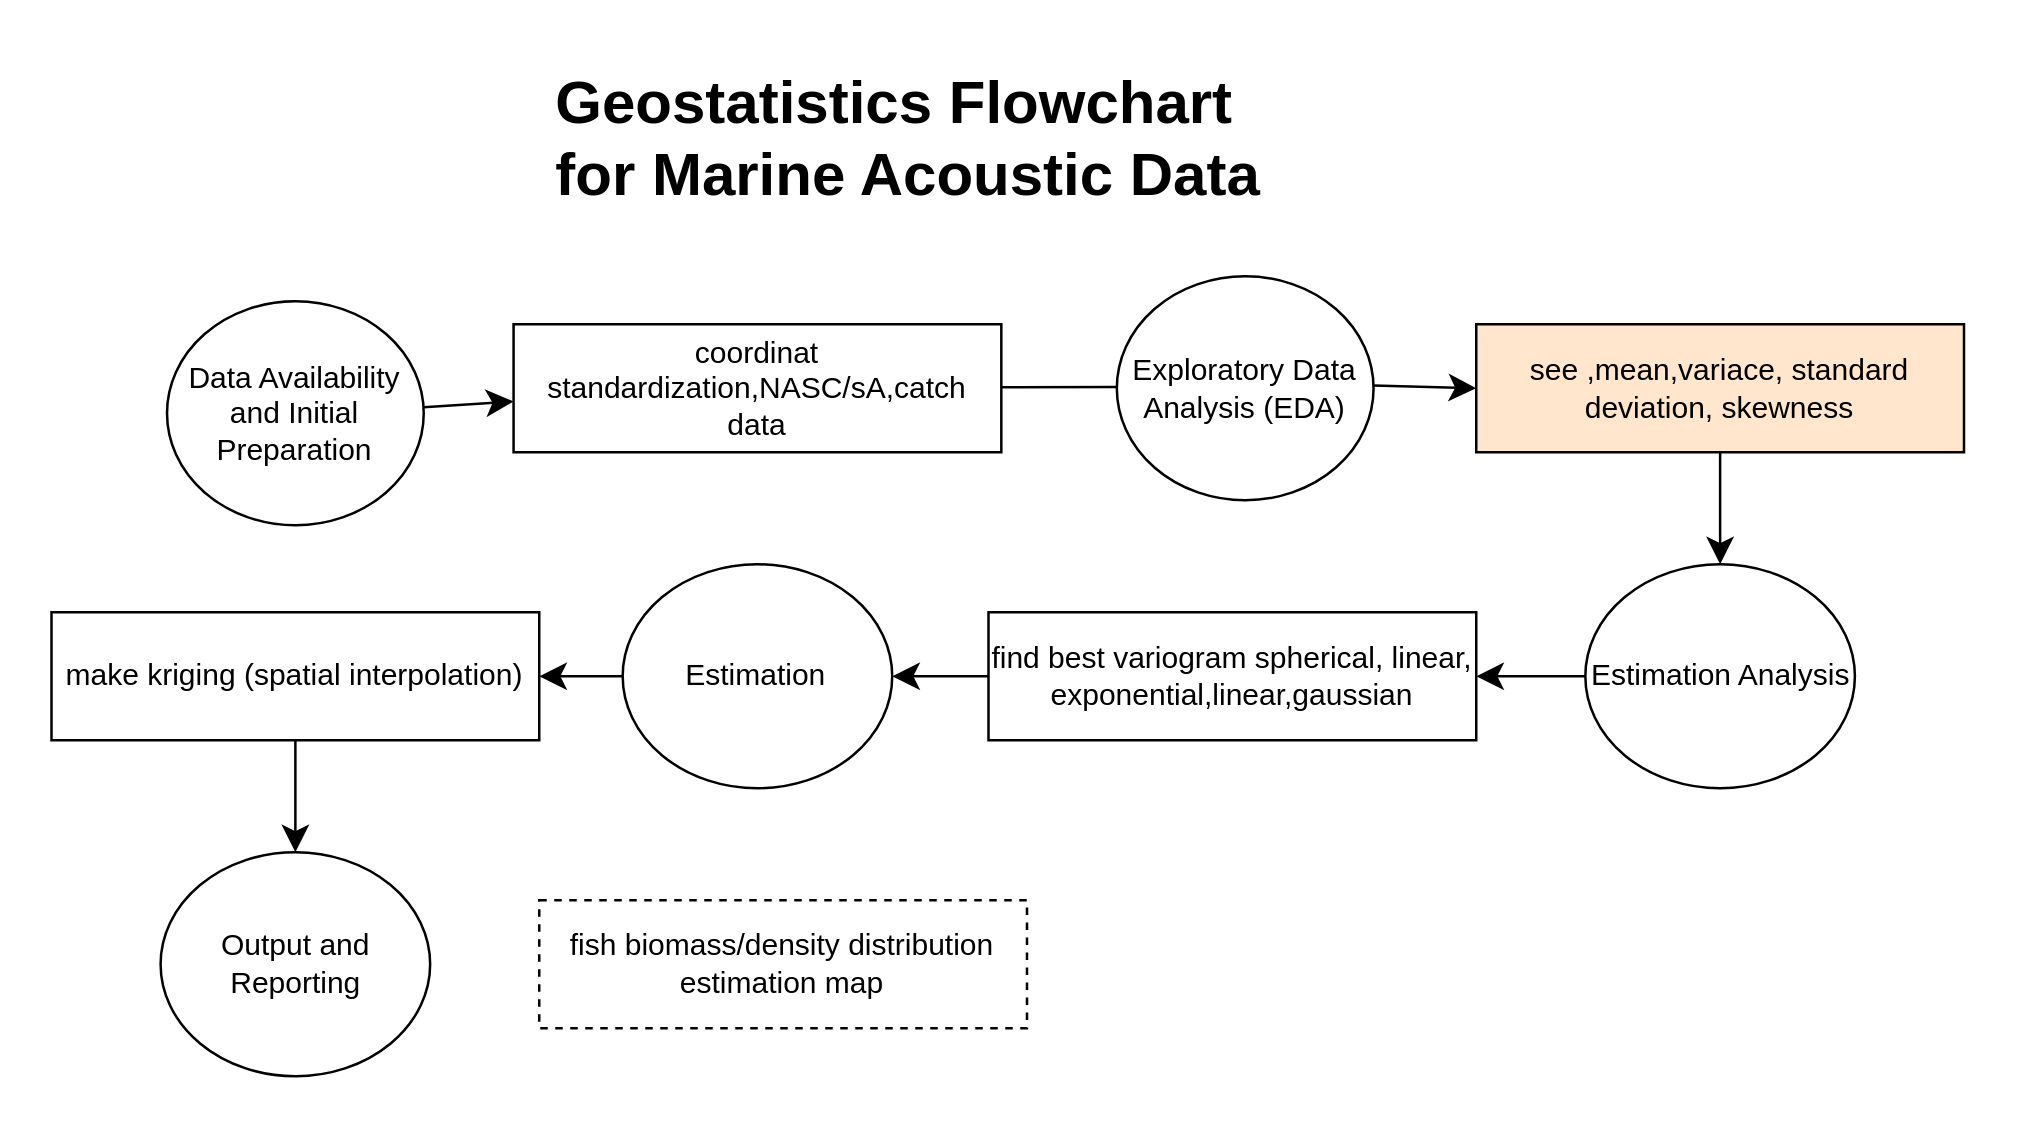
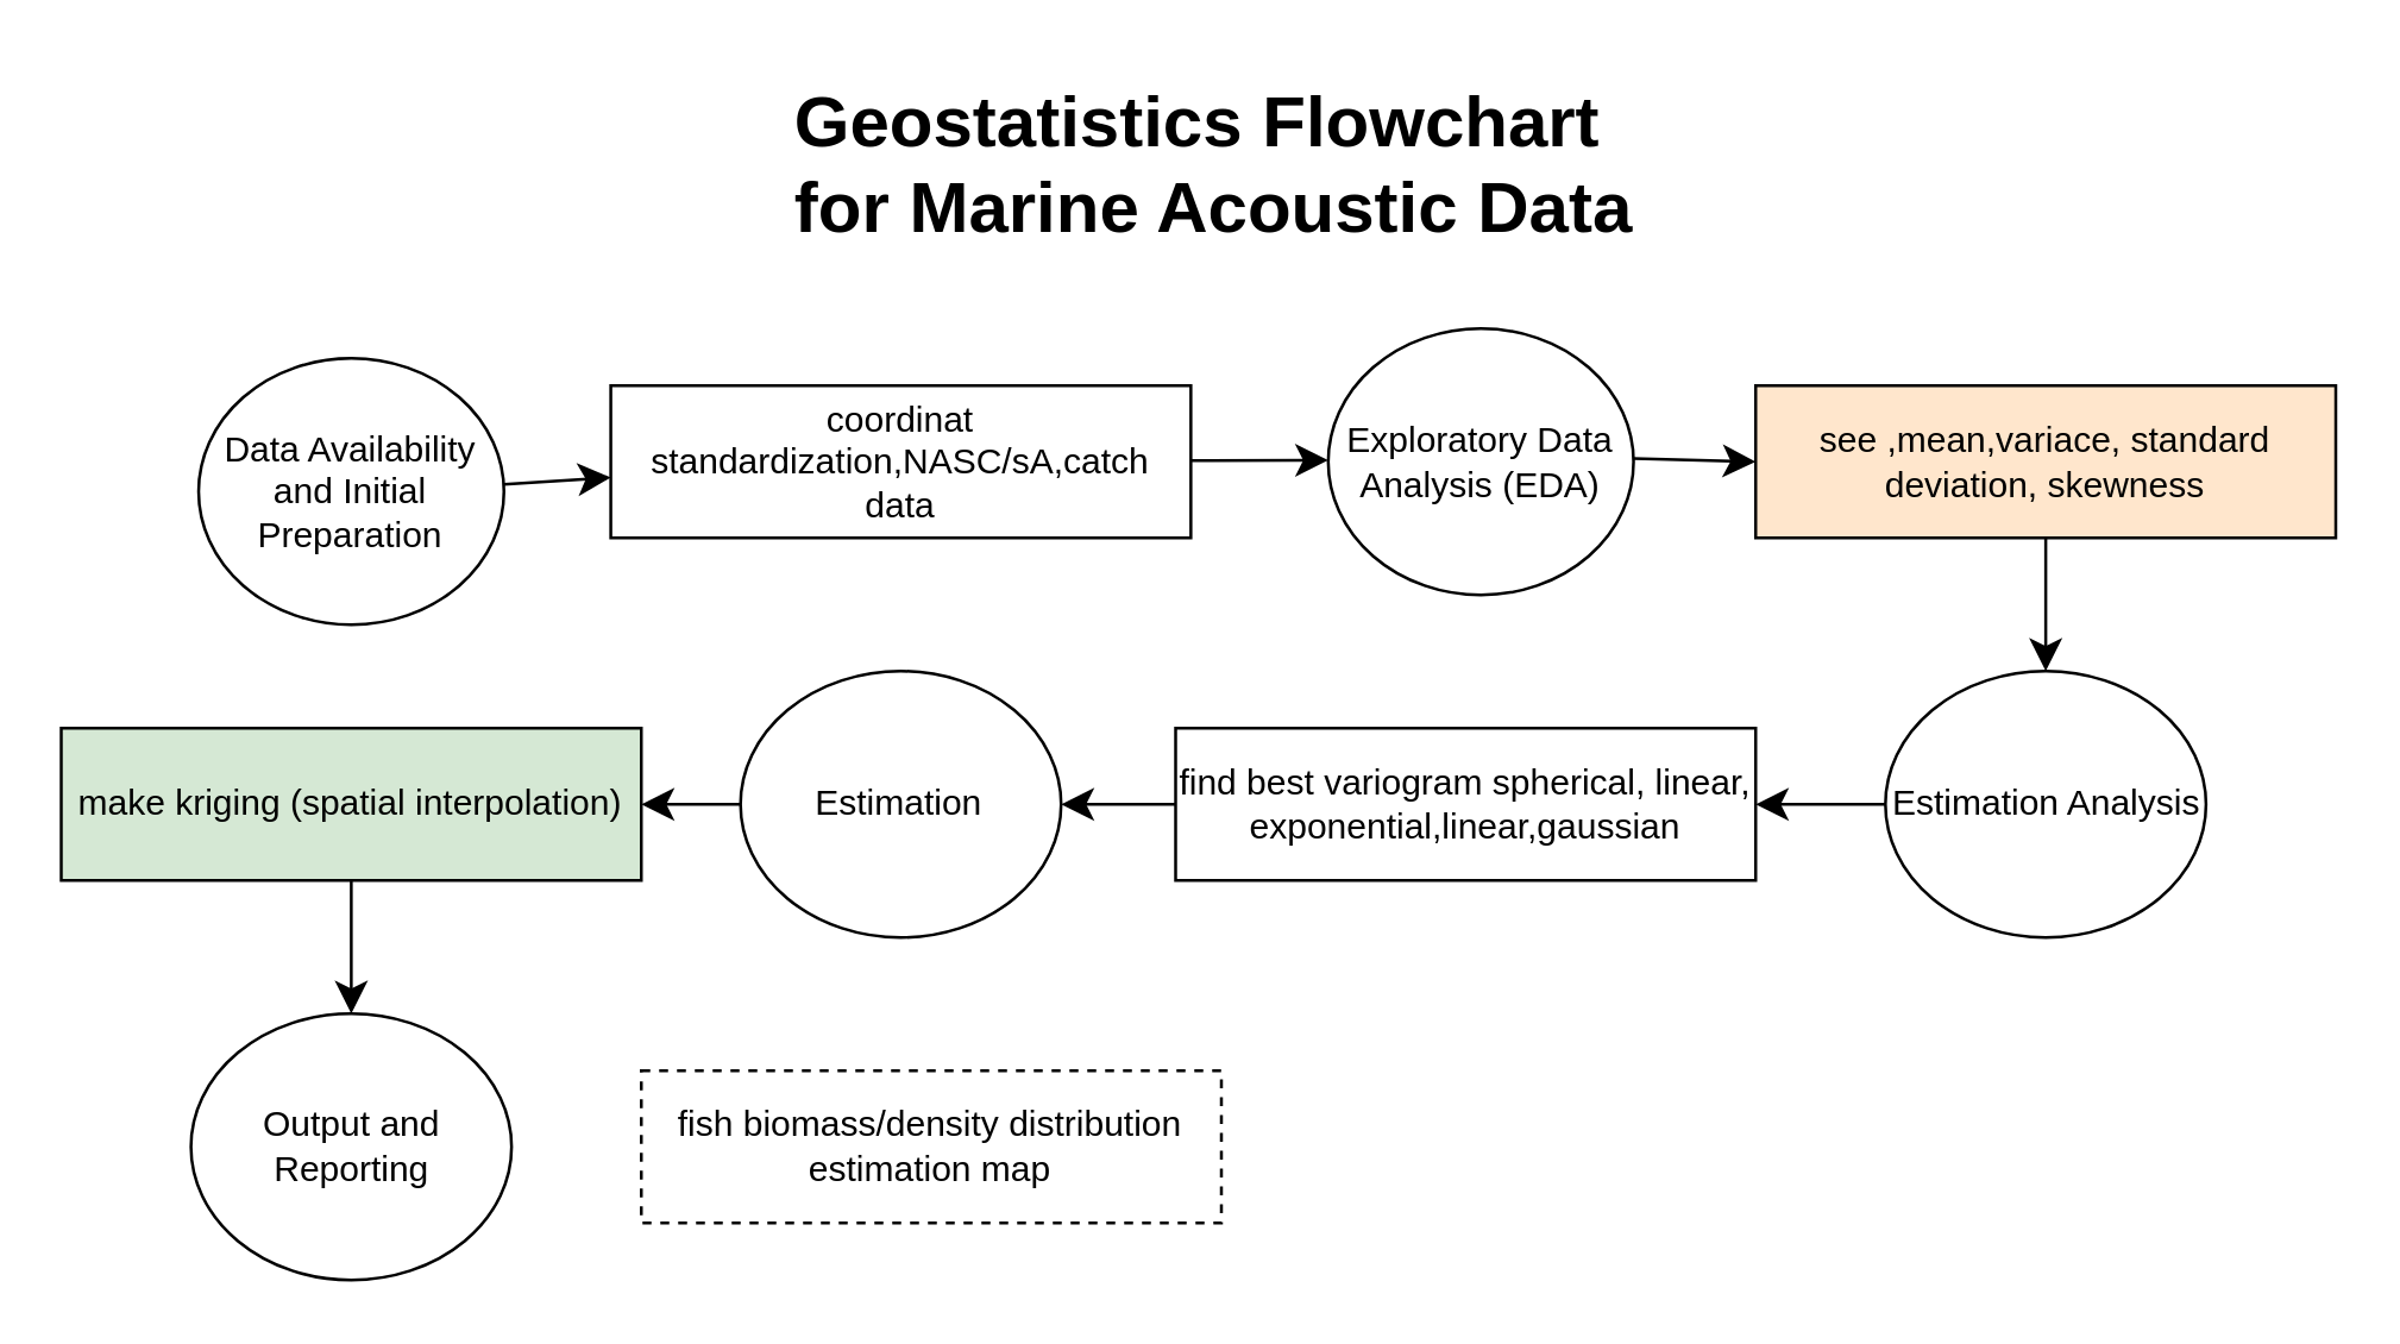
- <mxCell id="2" value="&lt;h1 style=&quot;margin-top: 0px;&quot;&gt;Geostatistics Flowchart for Marine Acoustic Data&lt;/h1&gt;" style="text;html=1;whiteSpace=wrap;overflow=hidden;rounded=0;" parent="1" vertex="1"><mxGeometry x="220" y="20" width="290" height="60" as="geometry" /></mxCell>
+ <mxCell id="2" value="&lt;h1 style=&quot;margin-top: 0px;&quot;&gt;Geostatistics Flowchart for Marine Acoustic Data&lt;/h1&gt;" style="text;html=1;whiteSpace=wrap;overflow=hidden;rounded=0;" parent="1" vertex="1"><mxGeometry x="265" y="20" width="290" height="60" as="geometry" /></mxCell>
- <mxCell id="8" value="" style="edgeStyle=none;curved=1;rounded=0;orthogonalLoop=1;jettySize=auto;html=1;fontSize=12;startSize=8;endSize=8;endArrow=none;" edge="1" parent="5" source="9" target="11"><mxGeometry relative="1" as="geometry" /></mxCell>
+ <mxCell id="8" value="" style="edgeStyle=none;curved=1;rounded=0;orthogonalLoop=1;jettySize=auto;html=1;fontSize=12;startSize=8;endSize=8;" edge="1" parent="5" source="9" target="11"><mxGeometry relative="1" as="geometry" /></mxCell>
- <mxCell id="4" value="make kriging (spatial interpolation)" style="whiteSpace=wrap;html=1;" vertex="1" parent="3"><mxGeometry y="134.4" width="195.101" height="51.2" as="geometry" /></mxCell>
+ <mxCell id="4" value="make kriging (spatial interpolation)" style="whiteSpace=wrap;html=1;fillColor=#d5e8d4;" vertex="1" parent="3"><mxGeometry y="134.4" width="195.101" height="51.2" as="geometry" /></mxCell>
